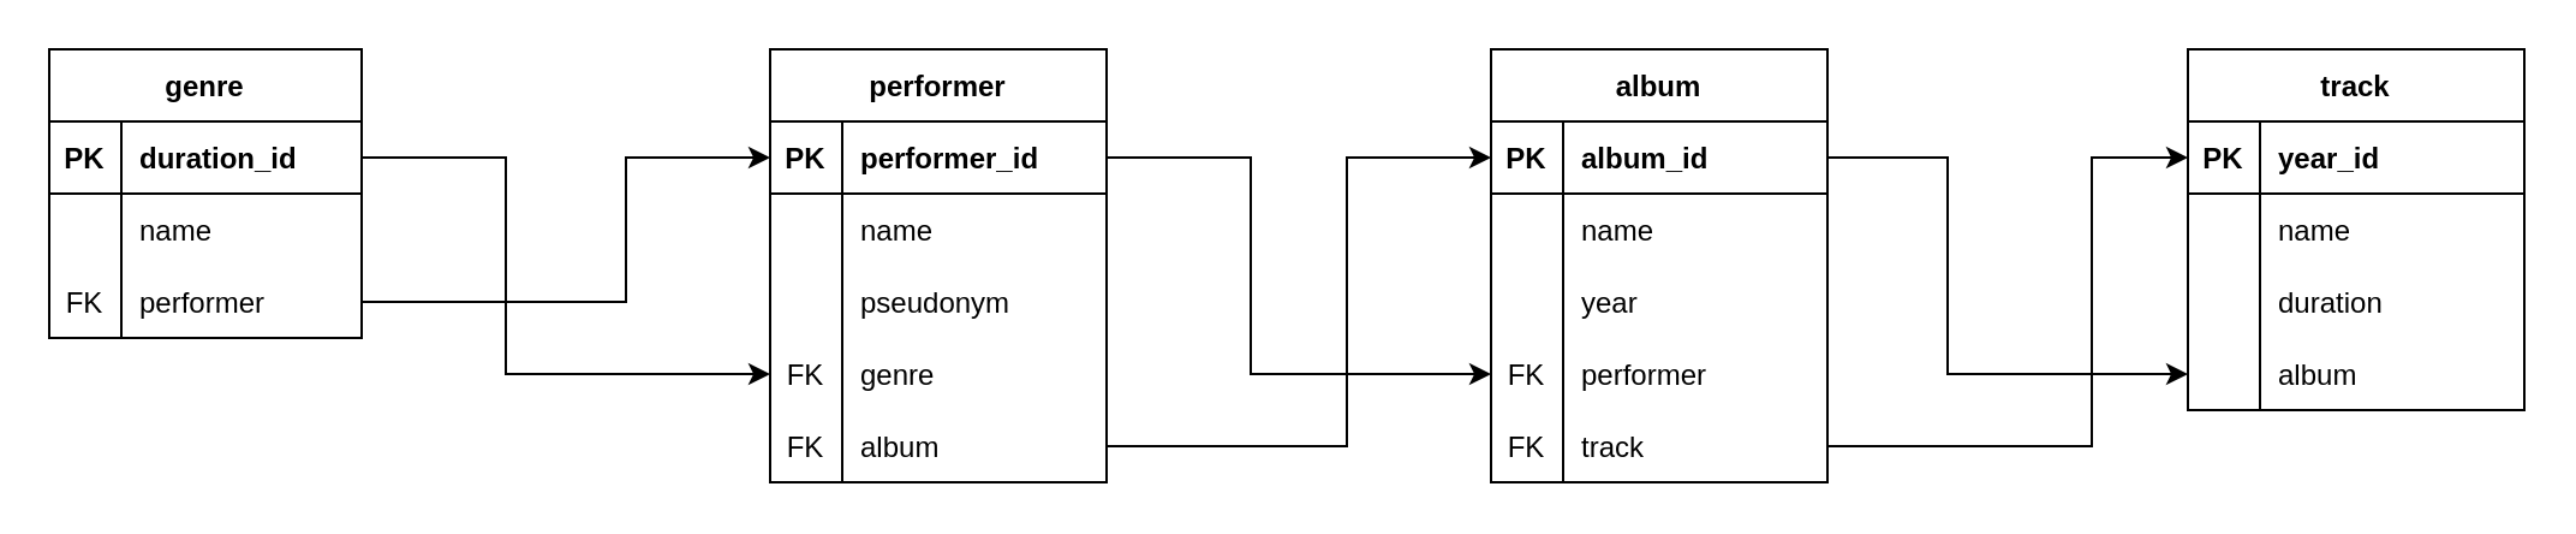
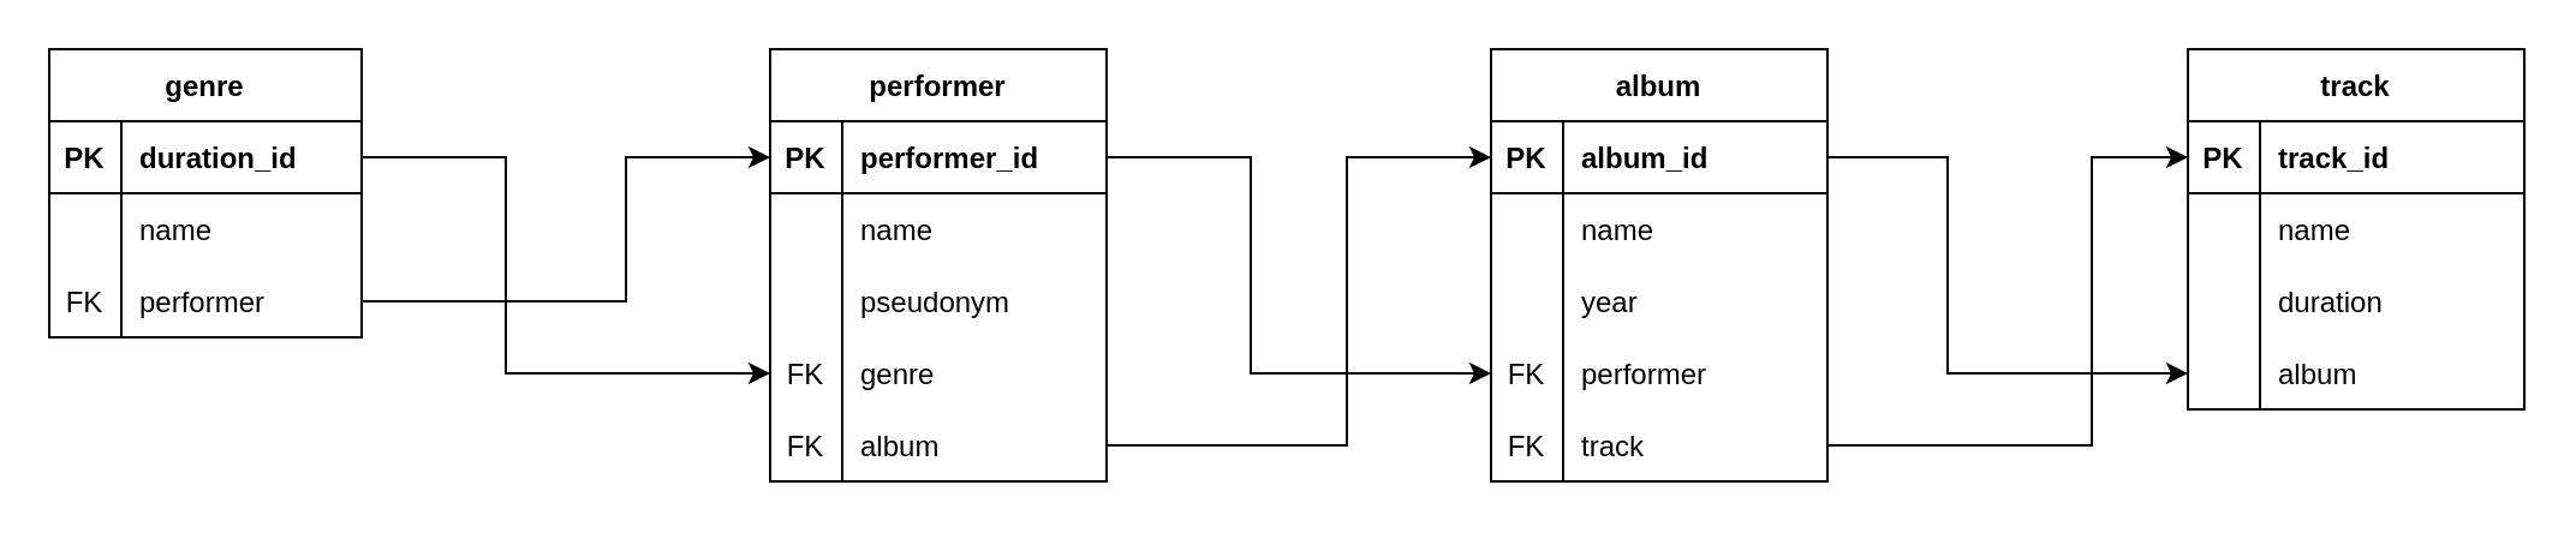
- <mxCell id="47" value="year_id" style="shape=partialRectangle;connectable=0;fillColor=none;top=0;left=0;bottom=0;right=0;align=left;spacingLeft=6;fontStyle=1;overflow=hidden;" parent="45" vertex="1"><mxGeometry x="30" width="110" height="30" as="geometry"><mxRectangle width="110" height="30" as="alternateBounds" /></mxGeometry></mxCell>
+ <mxCell id="47" value="track_id" style="shape=partialRectangle;connectable=0;fillColor=none;top=0;left=0;bottom=0;right=0;align=left;spacingLeft=6;fontStyle=1;overflow=hidden;" parent="45" vertex="1"><mxGeometry x="30" width="110" height="30" as="geometry"><mxRectangle width="110" height="30" as="alternateBounds" /></mxGeometry></mxCell>
